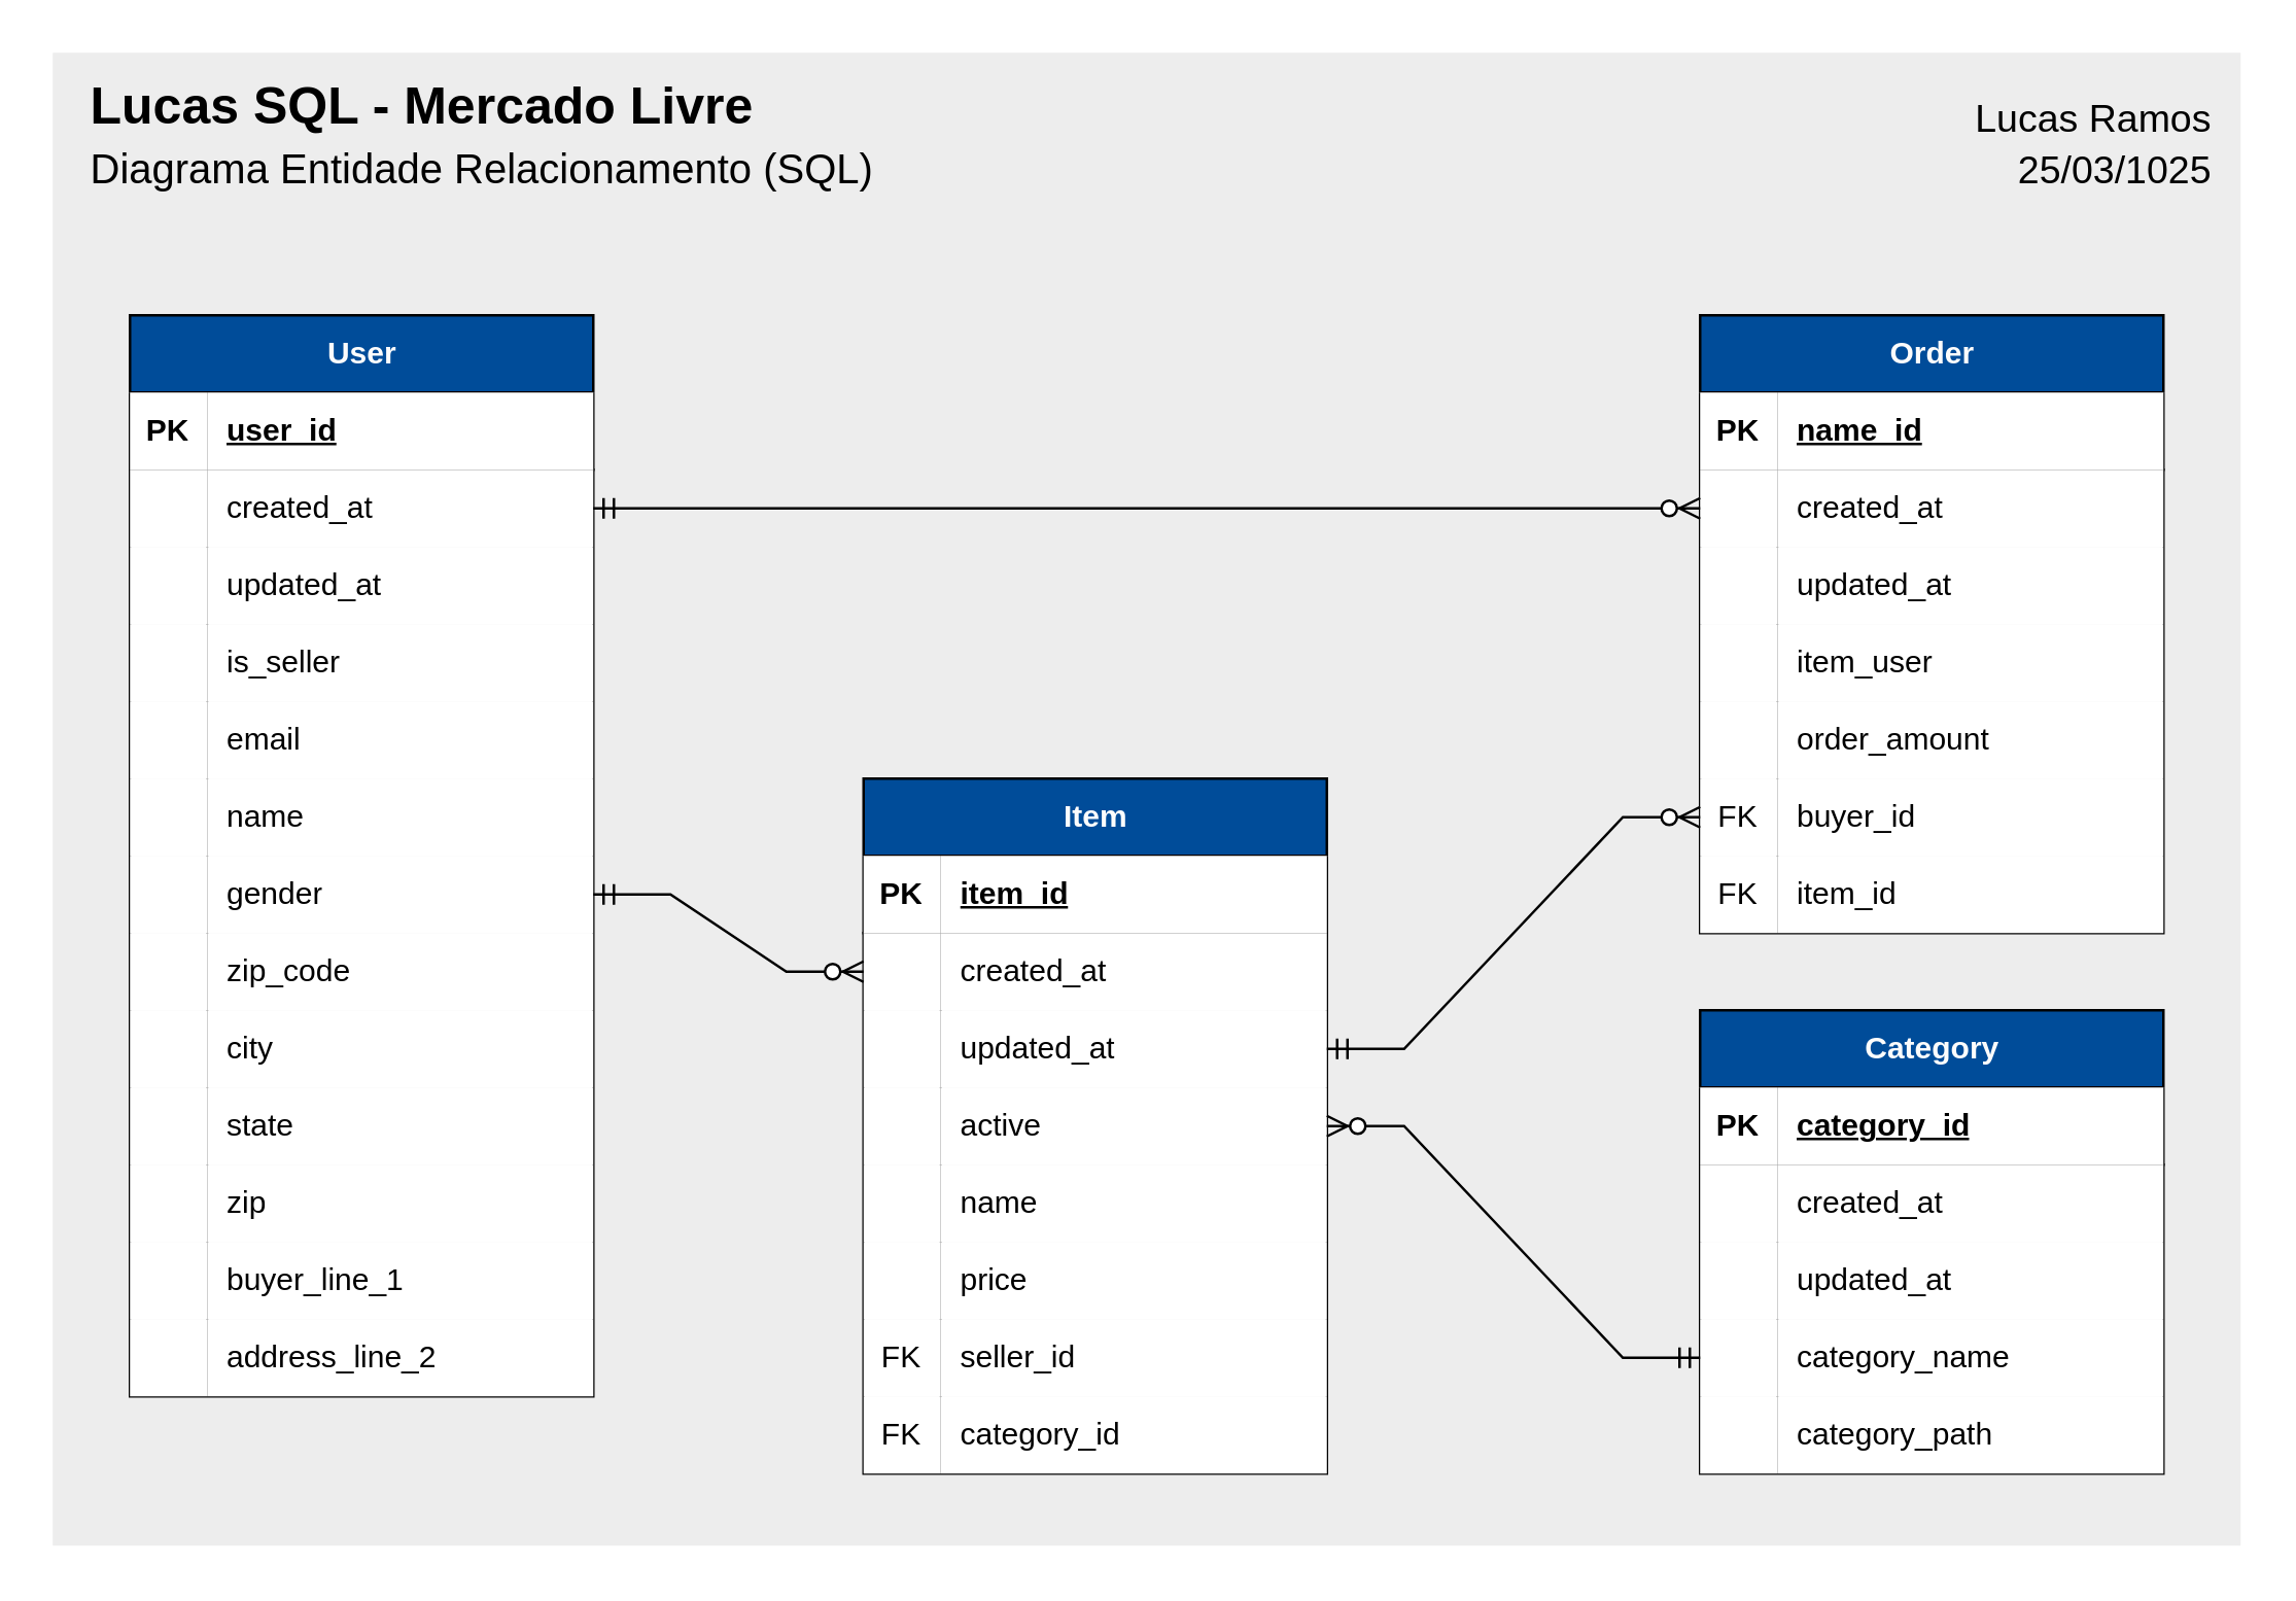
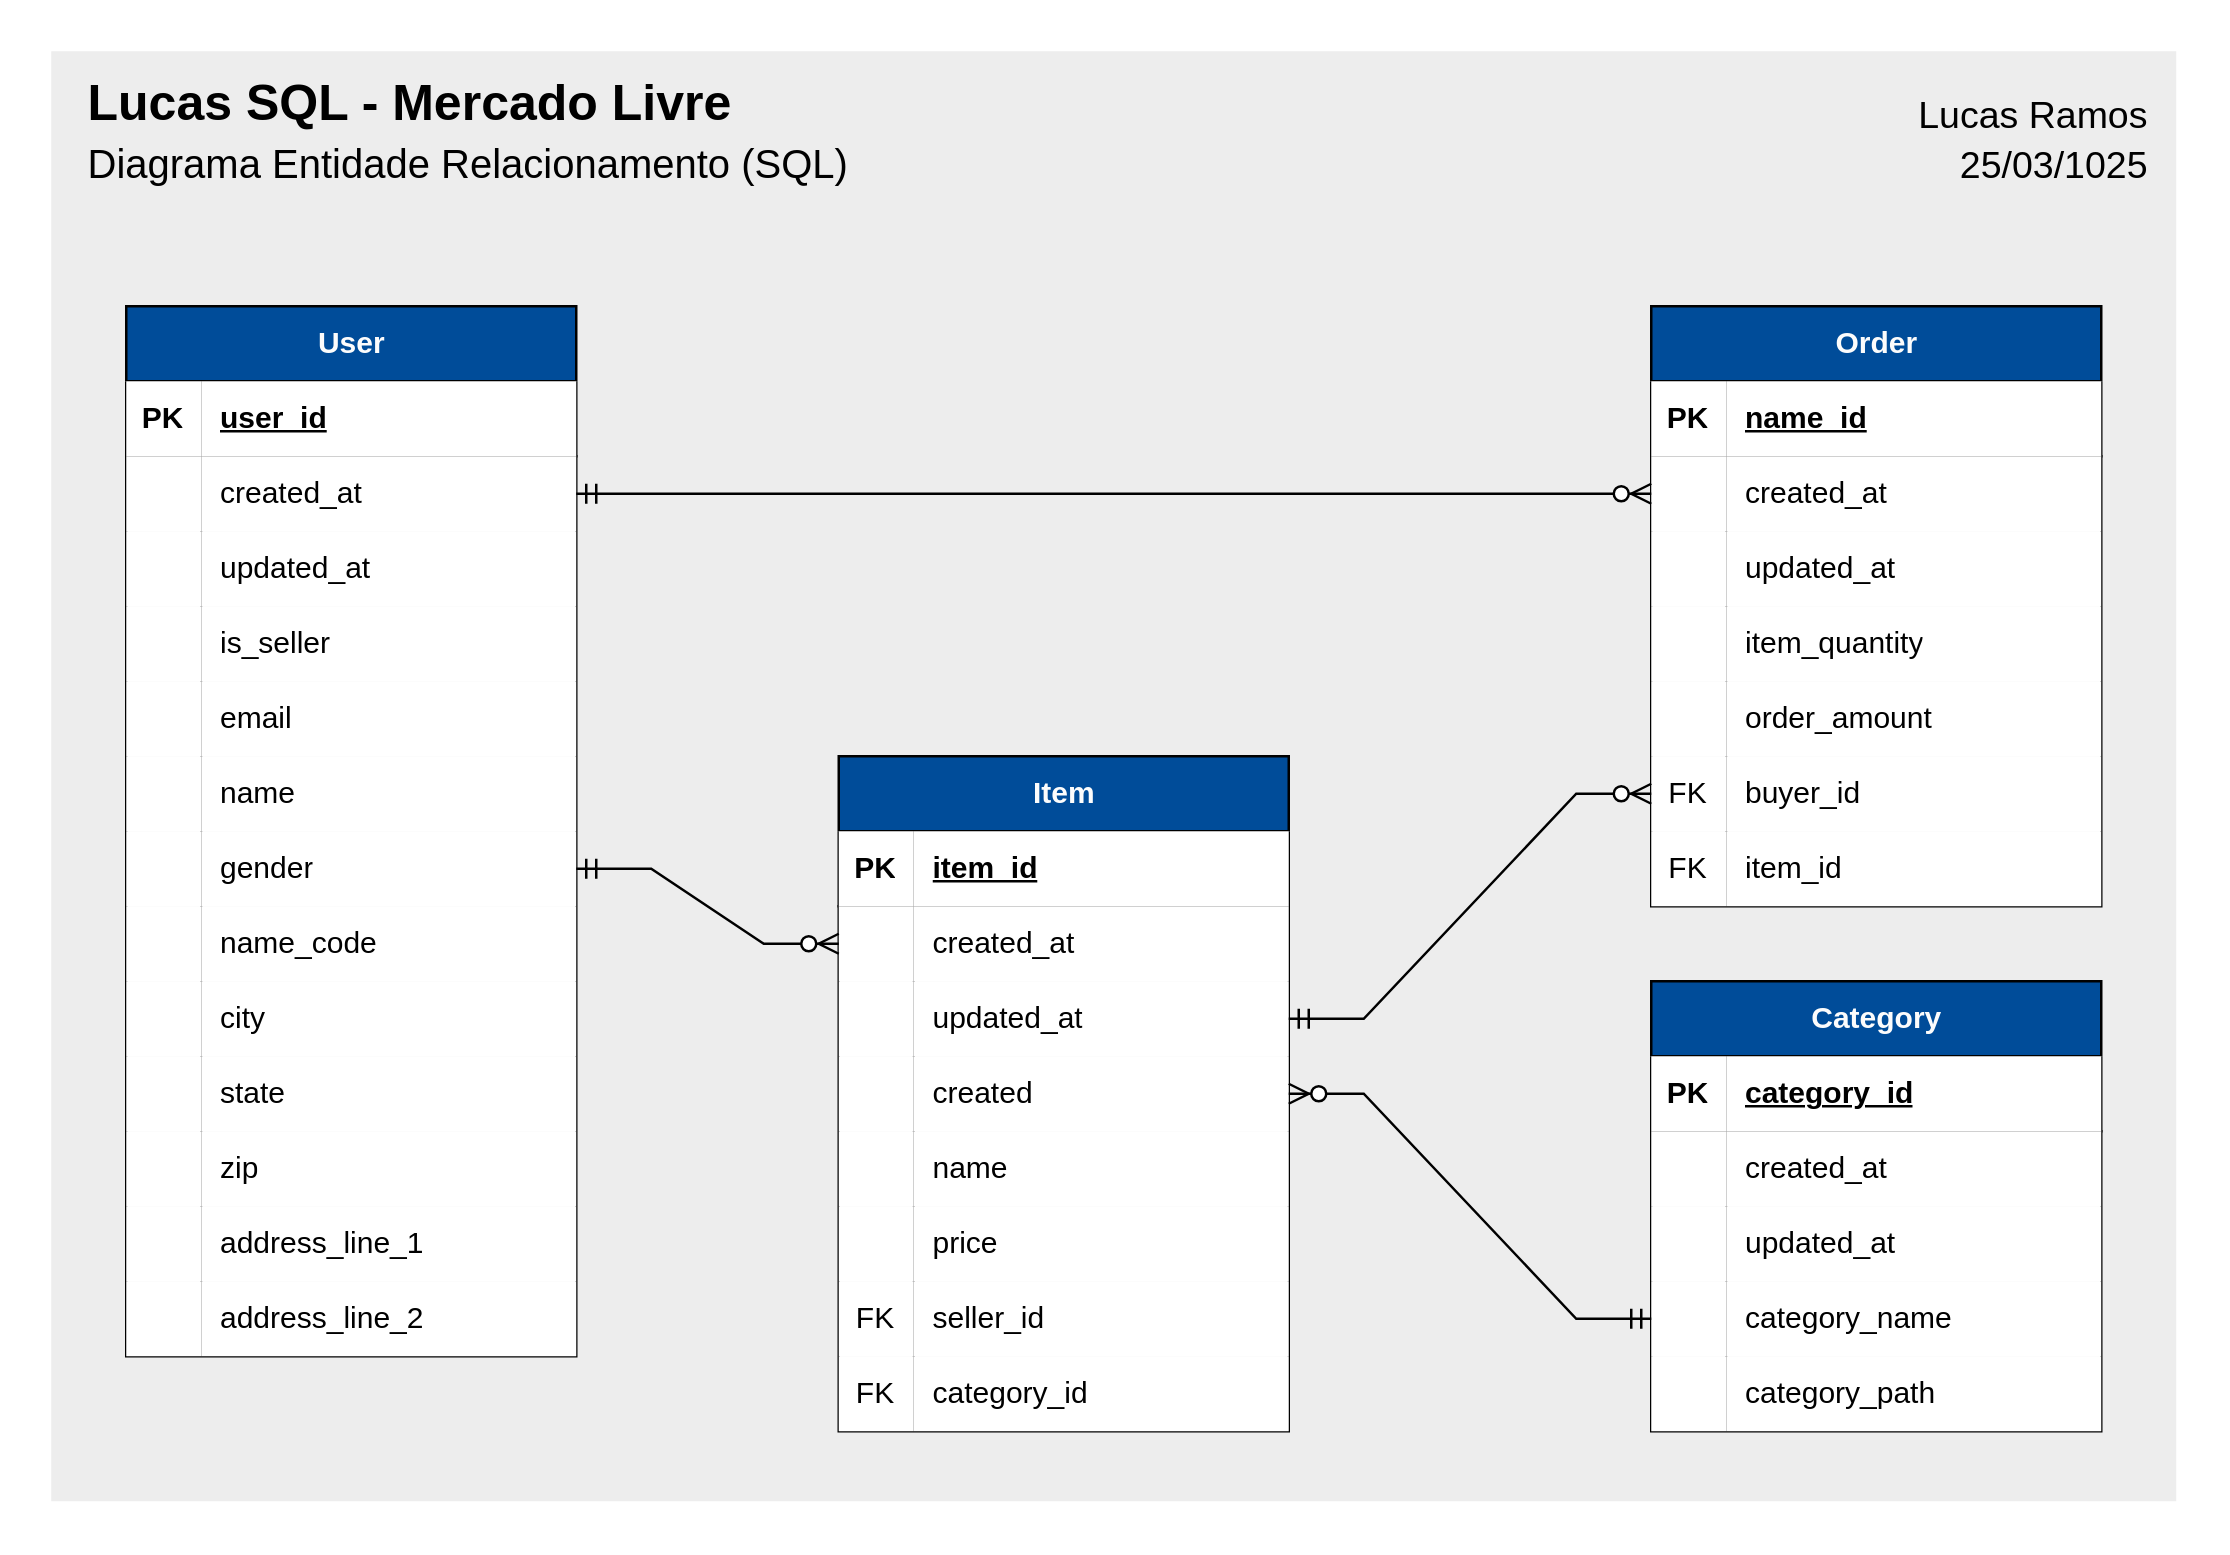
- <mxCell id="96" value="item_user" style="shape=partialRectangle;connectable=0;fillColor=default;top=0;left=0;bottom=0;right=0;align=left;spacingLeft=6;overflow=hidden;whiteSpace=wrap;html=1;" parent="94" vertex="1"><mxGeometry x="30" width="150" height="30" as="geometry"><mxRectangle width="150" height="30" as="alternateBounds" /></mxGeometry></mxCell>
+ <mxCell id="96" value="item_quantity" style="shape=partialRectangle;connectable=0;fillColor=default;top=0;left=0;bottom=0;right=0;align=left;spacingLeft=6;overflow=hidden;whiteSpace=wrap;html=1;" parent="94" vertex="1"><mxGeometry x="30" width="150" height="30" as="geometry"><mxRectangle width="150" height="30" as="alternateBounds" /></mxGeometry></mxCell>
- <mxCell id="27" value="zip_code" style="shape=partialRectangle;connectable=0;fillColor=default;top=0;left=0;bottom=0;right=0;align=left;spacingLeft=6;overflow=hidden;whiteSpace=wrap;html=1;" parent="25" vertex="1"><mxGeometry x="30" width="150" height="30" as="geometry"><mxRectangle width="150" height="30" as="alternateBounds" /></mxGeometry></mxCell>
+ <mxCell id="27" value="name_code" style="shape=partialRectangle;connectable=0;fillColor=default;top=0;left=0;bottom=0;right=0;align=left;spacingLeft=6;overflow=hidden;whiteSpace=wrap;html=1;" parent="25" vertex="1"><mxGeometry x="30" width="150" height="30" as="geometry"><mxRectangle width="150" height="30" as="alternateBounds" /></mxGeometry></mxCell>
- <mxCell id="55" value="active" style="shape=partialRectangle;connectable=0;fillColor=default;top=0;left=0;bottom=0;right=0;align=left;spacingLeft=6;overflow=hidden;whiteSpace=wrap;html=1;" parent="53" vertex="1"><mxGeometry x="30" width="150" height="30" as="geometry"><mxRectangle width="150" height="30" as="alternateBounds" /></mxGeometry></mxCell>
+ <mxCell id="55" value="created" style="shape=partialRectangle;connectable=0;fillColor=default;top=0;left=0;bottom=0;right=0;align=left;spacingLeft=6;overflow=hidden;whiteSpace=wrap;html=1;" parent="53" vertex="1"><mxGeometry x="30" width="150" height="30" as="geometry"><mxRectangle width="150" height="30" as="alternateBounds" /></mxGeometry></mxCell>
- <mxCell id="39" value="buyer_line_1" style="shape=partialRectangle;connectable=0;fillColor=default;top=0;left=0;bottom=0;right=0;align=left;spacingLeft=6;overflow=hidden;whiteSpace=wrap;html=1;" parent="37" vertex="1"><mxGeometry x="30" width="150" height="30" as="geometry"><mxRectangle width="150" height="30" as="alternateBounds" /></mxGeometry></mxCell>
+ <mxCell id="39" value="address_line_1" style="shape=partialRectangle;connectable=0;fillColor=default;top=0;left=0;bottom=0;right=0;align=left;spacingLeft=6;overflow=hidden;whiteSpace=wrap;html=1;" parent="37" vertex="1"><mxGeometry x="30" width="150" height="30" as="geometry"><mxRectangle width="150" height="30" as="alternateBounds" /></mxGeometry></mxCell>
